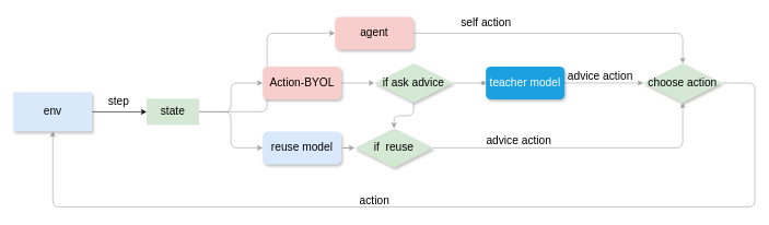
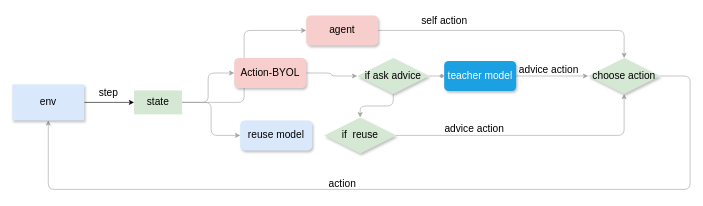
- <mxCell id="15" value="Action-BYOL" style="rounded=1;whiteSpace=wrap;html=1;shadow=1;fillColor=#f8cecc;strokeColor=none;fontSize=17;" vertex="1" parent="1"><mxGeometry x="400" y="101" width="120" height="50" as="geometry" /></mxCell>
+ <mxCell id="15" value="Action-BYOL" style="rounded=1;whiteSpace=wrap;html=1;shadow=1;fillColor=#f8cecc;strokeColor=none;fontSize=17;" vertex="1" parent="1"><mxGeometry x="390" y="96" width="120" height="50" as="geometry" /></mxCell>
- <mxCell id="18" value="if ask advice" style="rhombus;whiteSpace=wrap;html=1;shadow=1;fillColor=#d5e8d4;strokeColor=none;fontSize=17;" vertex="1" parent="1"><mxGeometry x="570" y="96" width="120" height="60" as="geometry" /></mxCell>
+ <mxCell id="18" value="if ask advice" style="rhombus;whiteSpace=wrap;html=1;shadow=1;fillColor=#d5e8d4;strokeColor=none;fontSize=17;" vertex="1" parent="1"><mxGeometry x="595" y="96" width="120" height="60" as="geometry" /></mxCell>
- <mxCell id="12" style="edgeStyle=orthogonalEdgeStyle;rounded=1;orthogonalLoop=1;jettySize=auto;html=1;exitX=1;exitY=0.5;exitDx=0;exitDy=0;strokeColor=#A1A1A1;fontSize=17;" edge="1" parent="1" source="13" target="21"><mxGeometry relative="1" as="geometry" /></mxCell>
